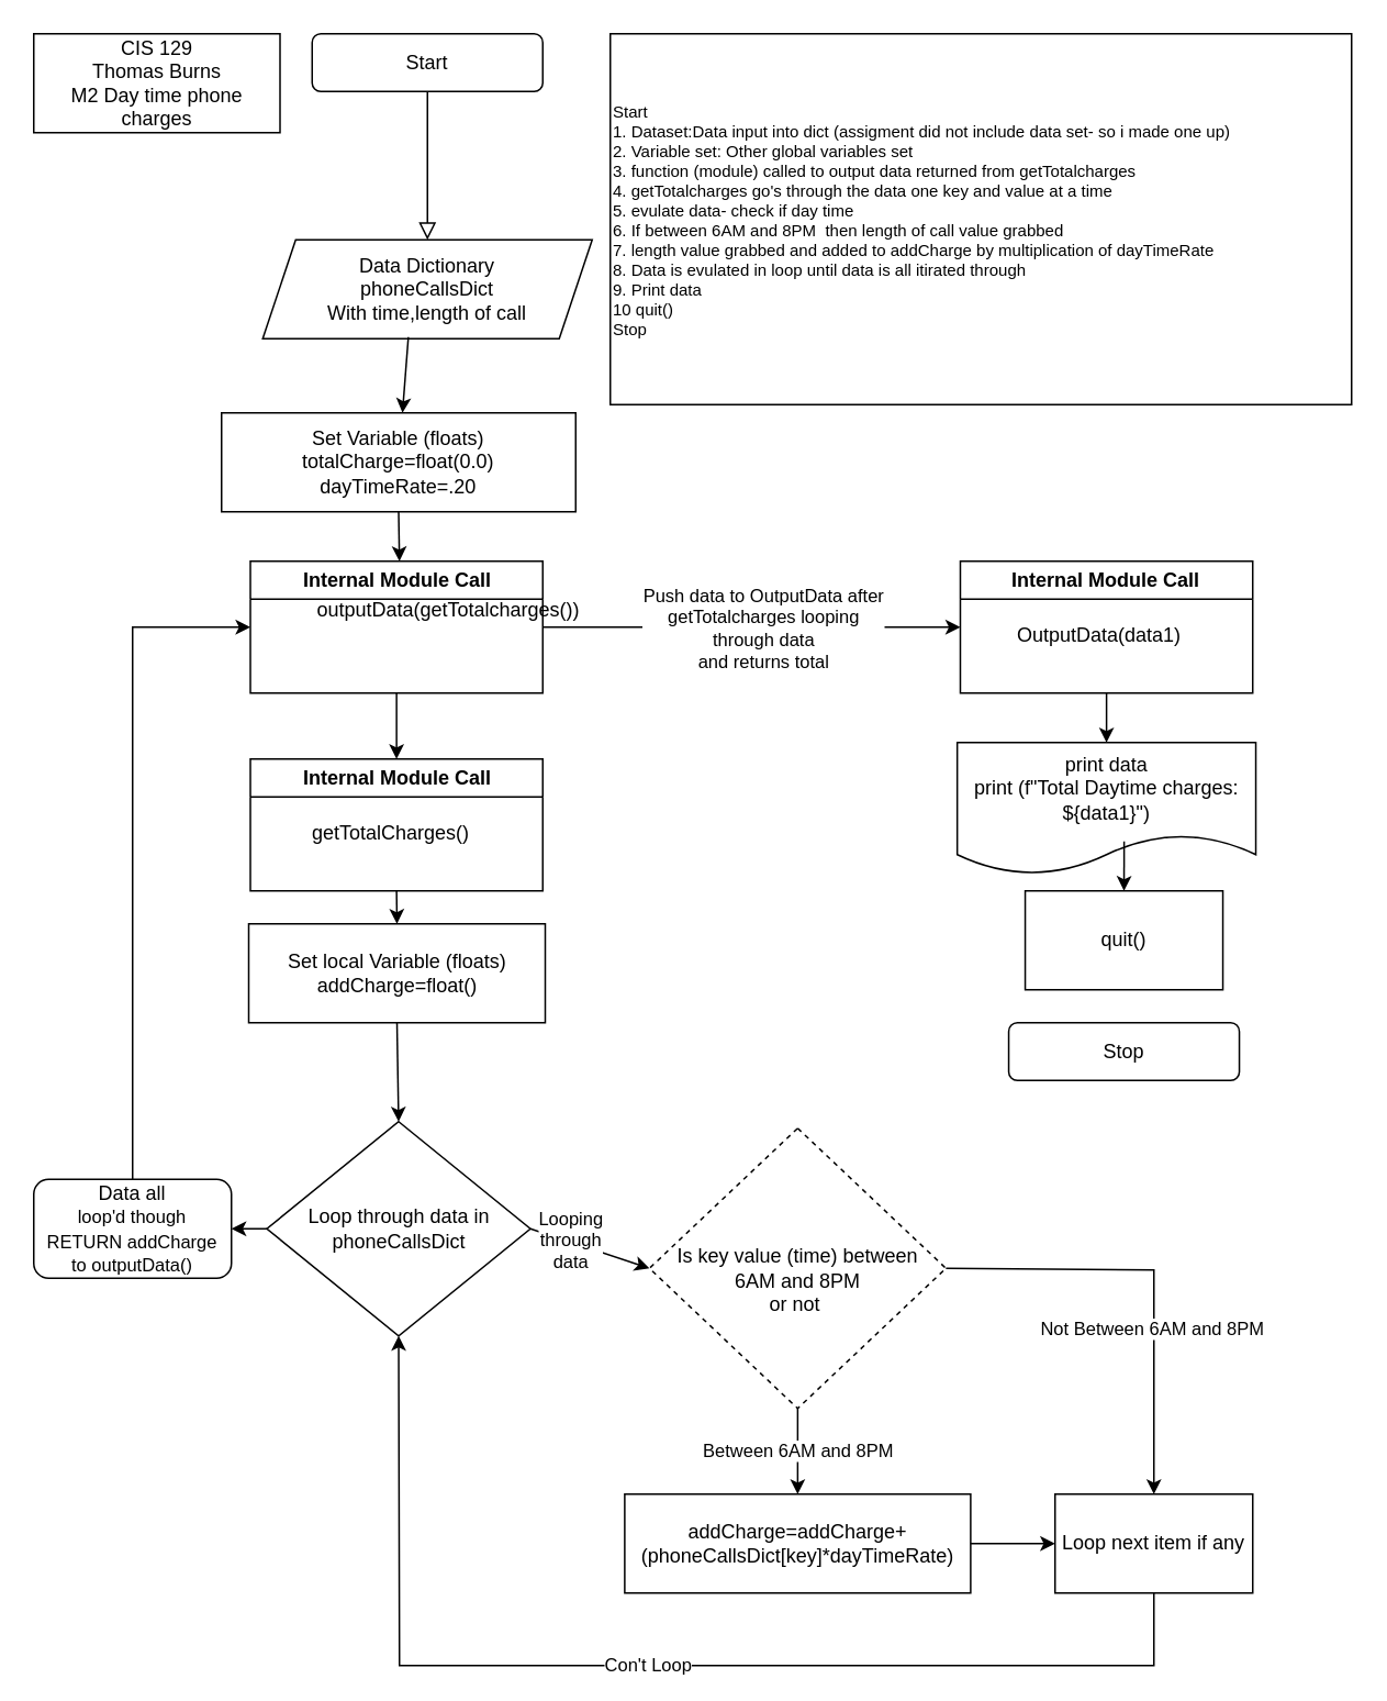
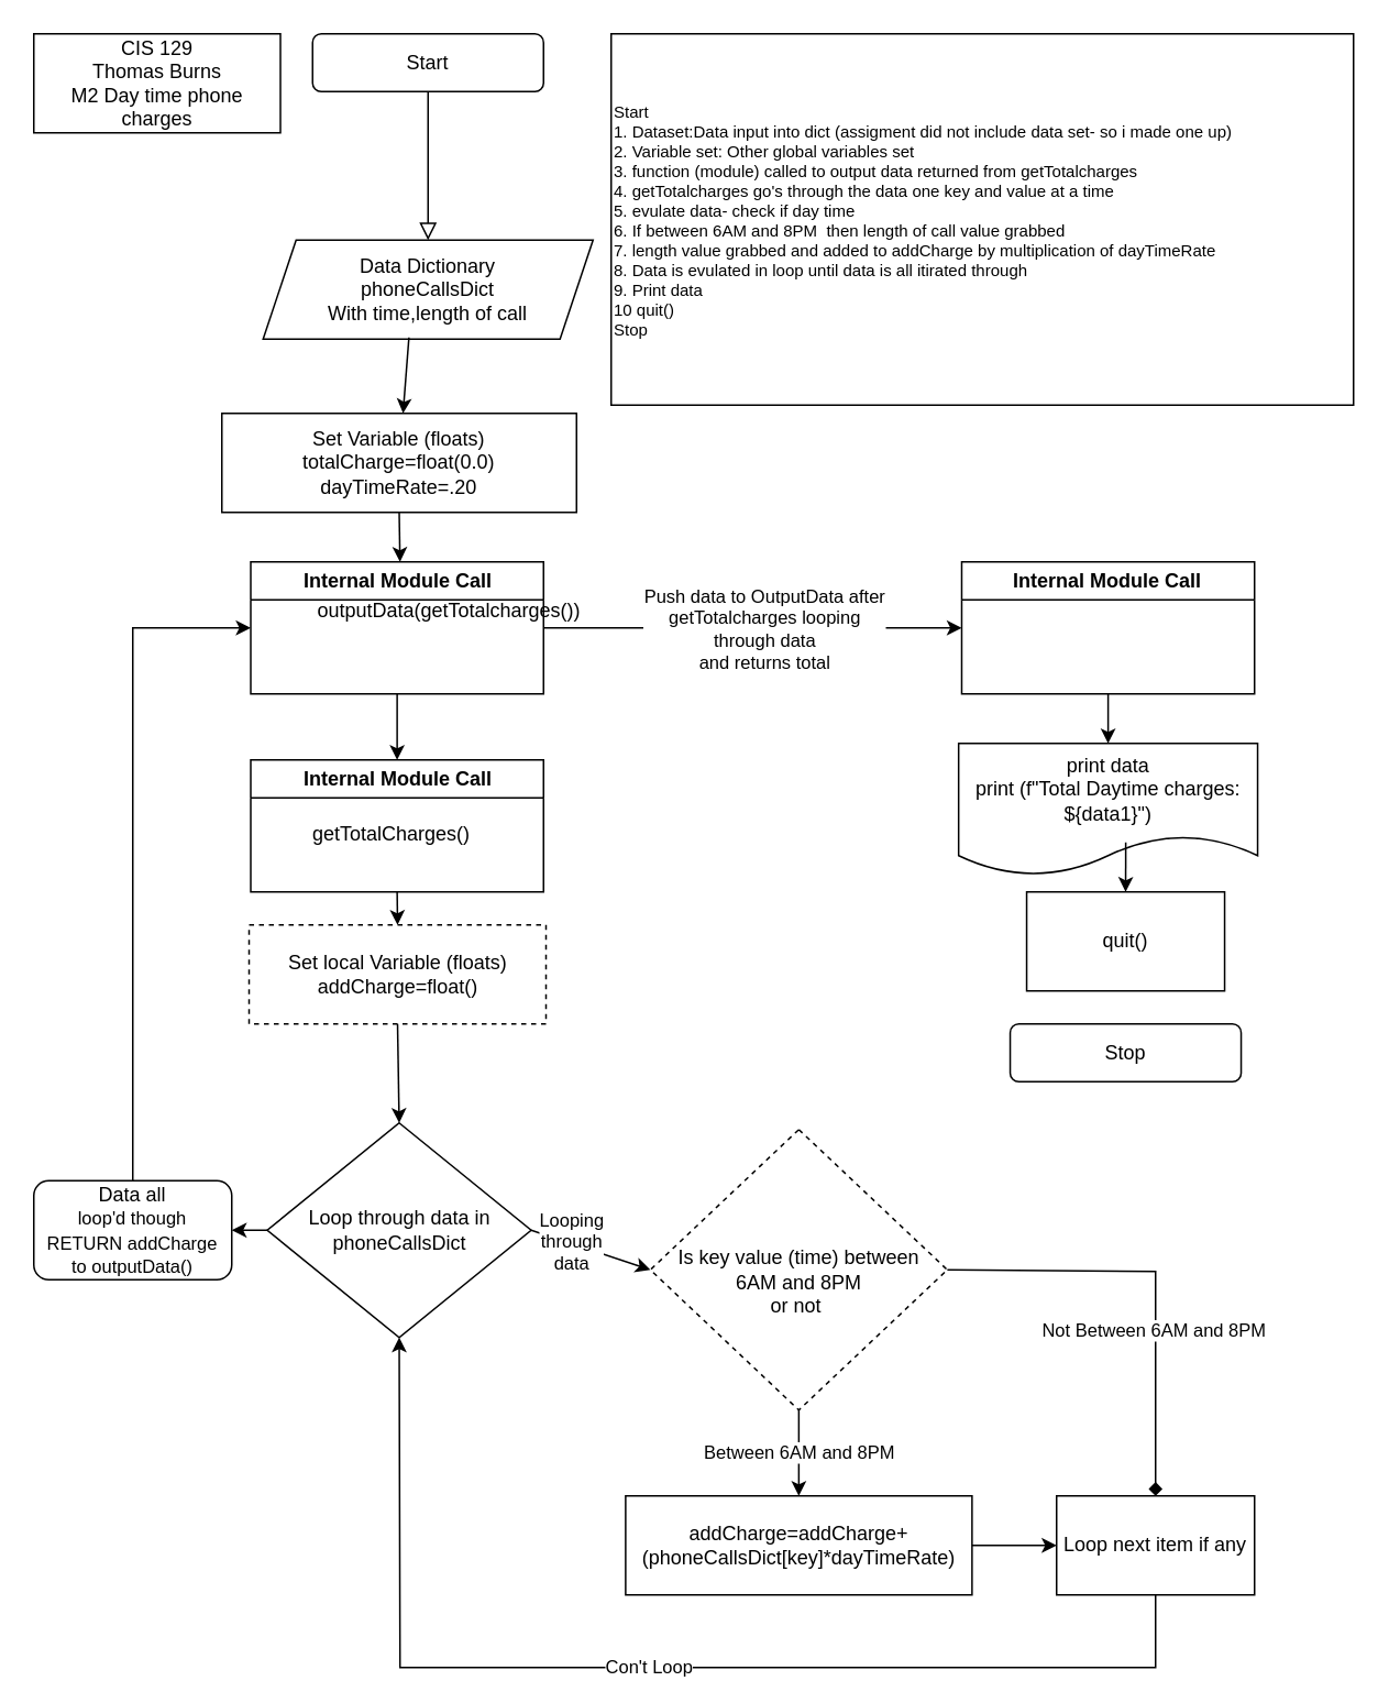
- <mxCell id="30" value="OutputData(data1)" style="text;html=1;strokeColor=none;fillColor=none;align=center;verticalAlign=middle;whiteSpace=wrap;rounded=0;" vertex="1" parent="29"><mxGeometry x="30" y="30" width="110" height="30" as="geometry" /></mxCell>
- <mxCell id="15" value="Set local Variable (floats)&lt;br&gt;addCharge=float()" style="rounded=0;whiteSpace=wrap;html=1;" parent="1" vertex="1"><mxGeometry x="150.5" y="560" width="180" height="60" as="geometry" /></mxCell>
+ <mxCell id="15" value="Set local Variable (floats)&lt;br&gt;addCharge=float()" style="rounded=0;whiteSpace=wrap;html=1;dashed=1;" parent="1" vertex="1"><mxGeometry x="150.5" y="560" width="180" height="60" as="geometry" /></mxCell>
- <mxCell id="24" value="" style="endArrow=classic;html=1;rounded=0;exitX=1;exitY=0.5;exitDx=0;exitDy=0;entryX=0.5;entryY=0;entryDx=0;entryDy=0;" edge="1" parent="1" source="17" target="39"><mxGeometry width="50" height="50" relative="1" as="geometry"><mxPoint x="132.75" y="530" as="sourcePoint" /><mxPoint x="700" y="890" as="targetPoint" /><Array as="points"><mxPoint x="700" y="770" /></Array></mxGeometry></mxCell>
+ <mxCell id="24" value="" style="endArrow=diamond;html=1;rounded=0;exitX=1;exitY=0.5;exitDx=0;exitDy=0;entryX=0.5;entryY=0;entryDx=0;entryDy=0;" edge="1" parent="1" source="17" target="39"><mxGeometry width="50" height="50" relative="1" as="geometry"><mxPoint x="132.75" y="530" as="sourcePoint" /><mxPoint x="700" y="890" as="targetPoint" /><Array as="points"><mxPoint x="700" y="770" /></Array></mxGeometry></mxCell>
